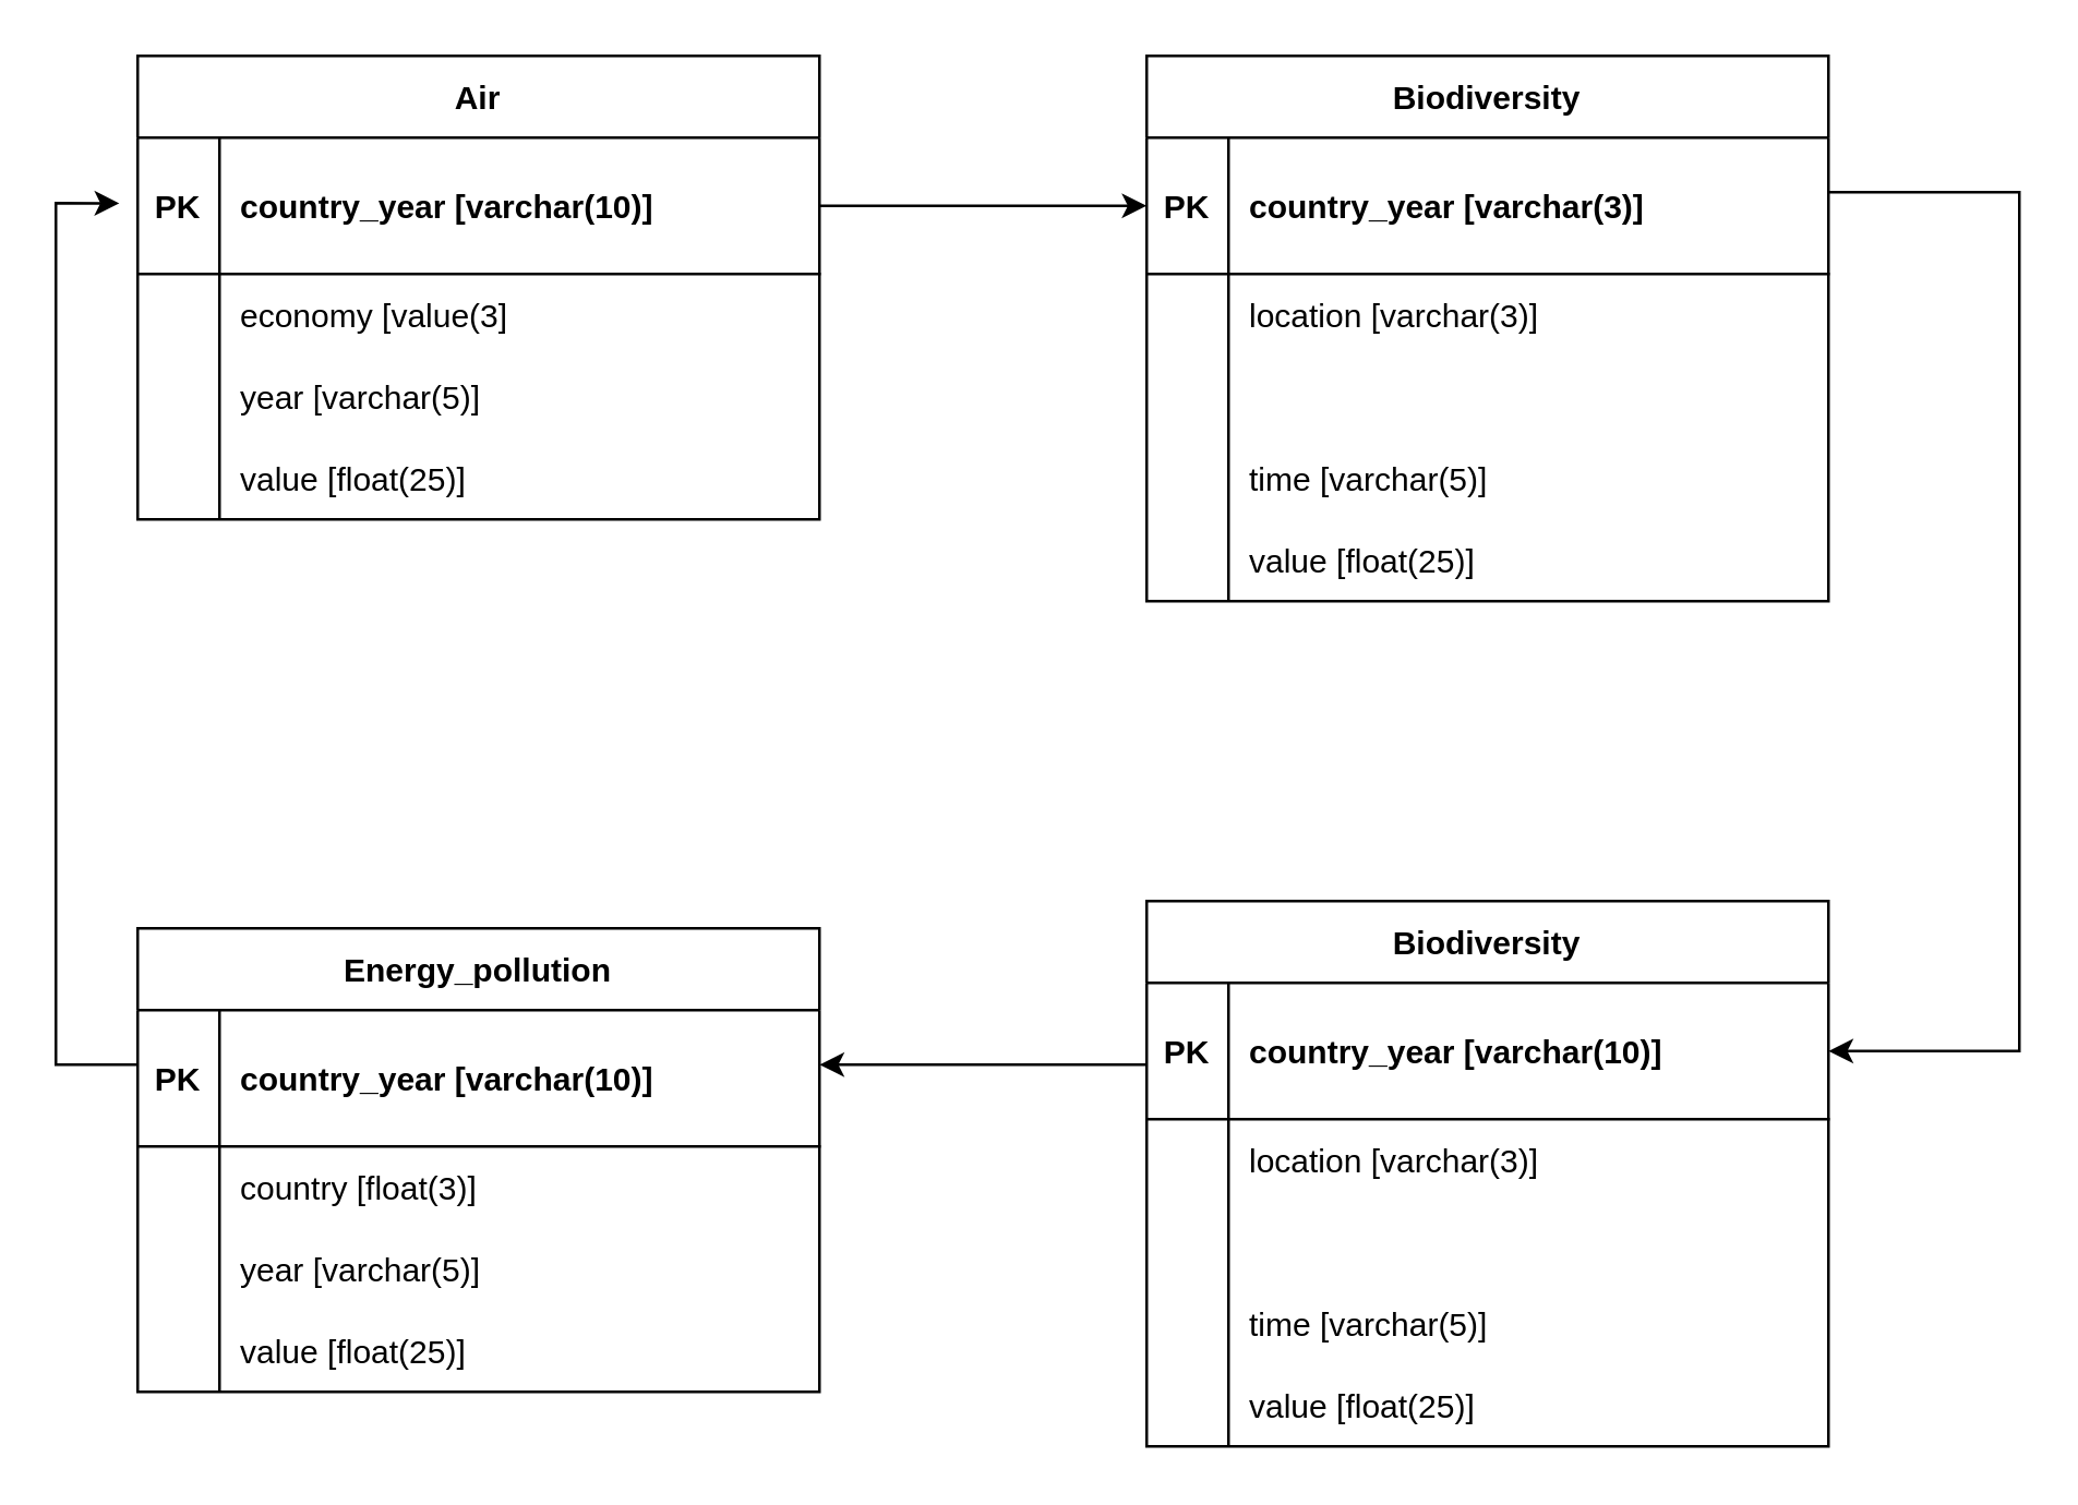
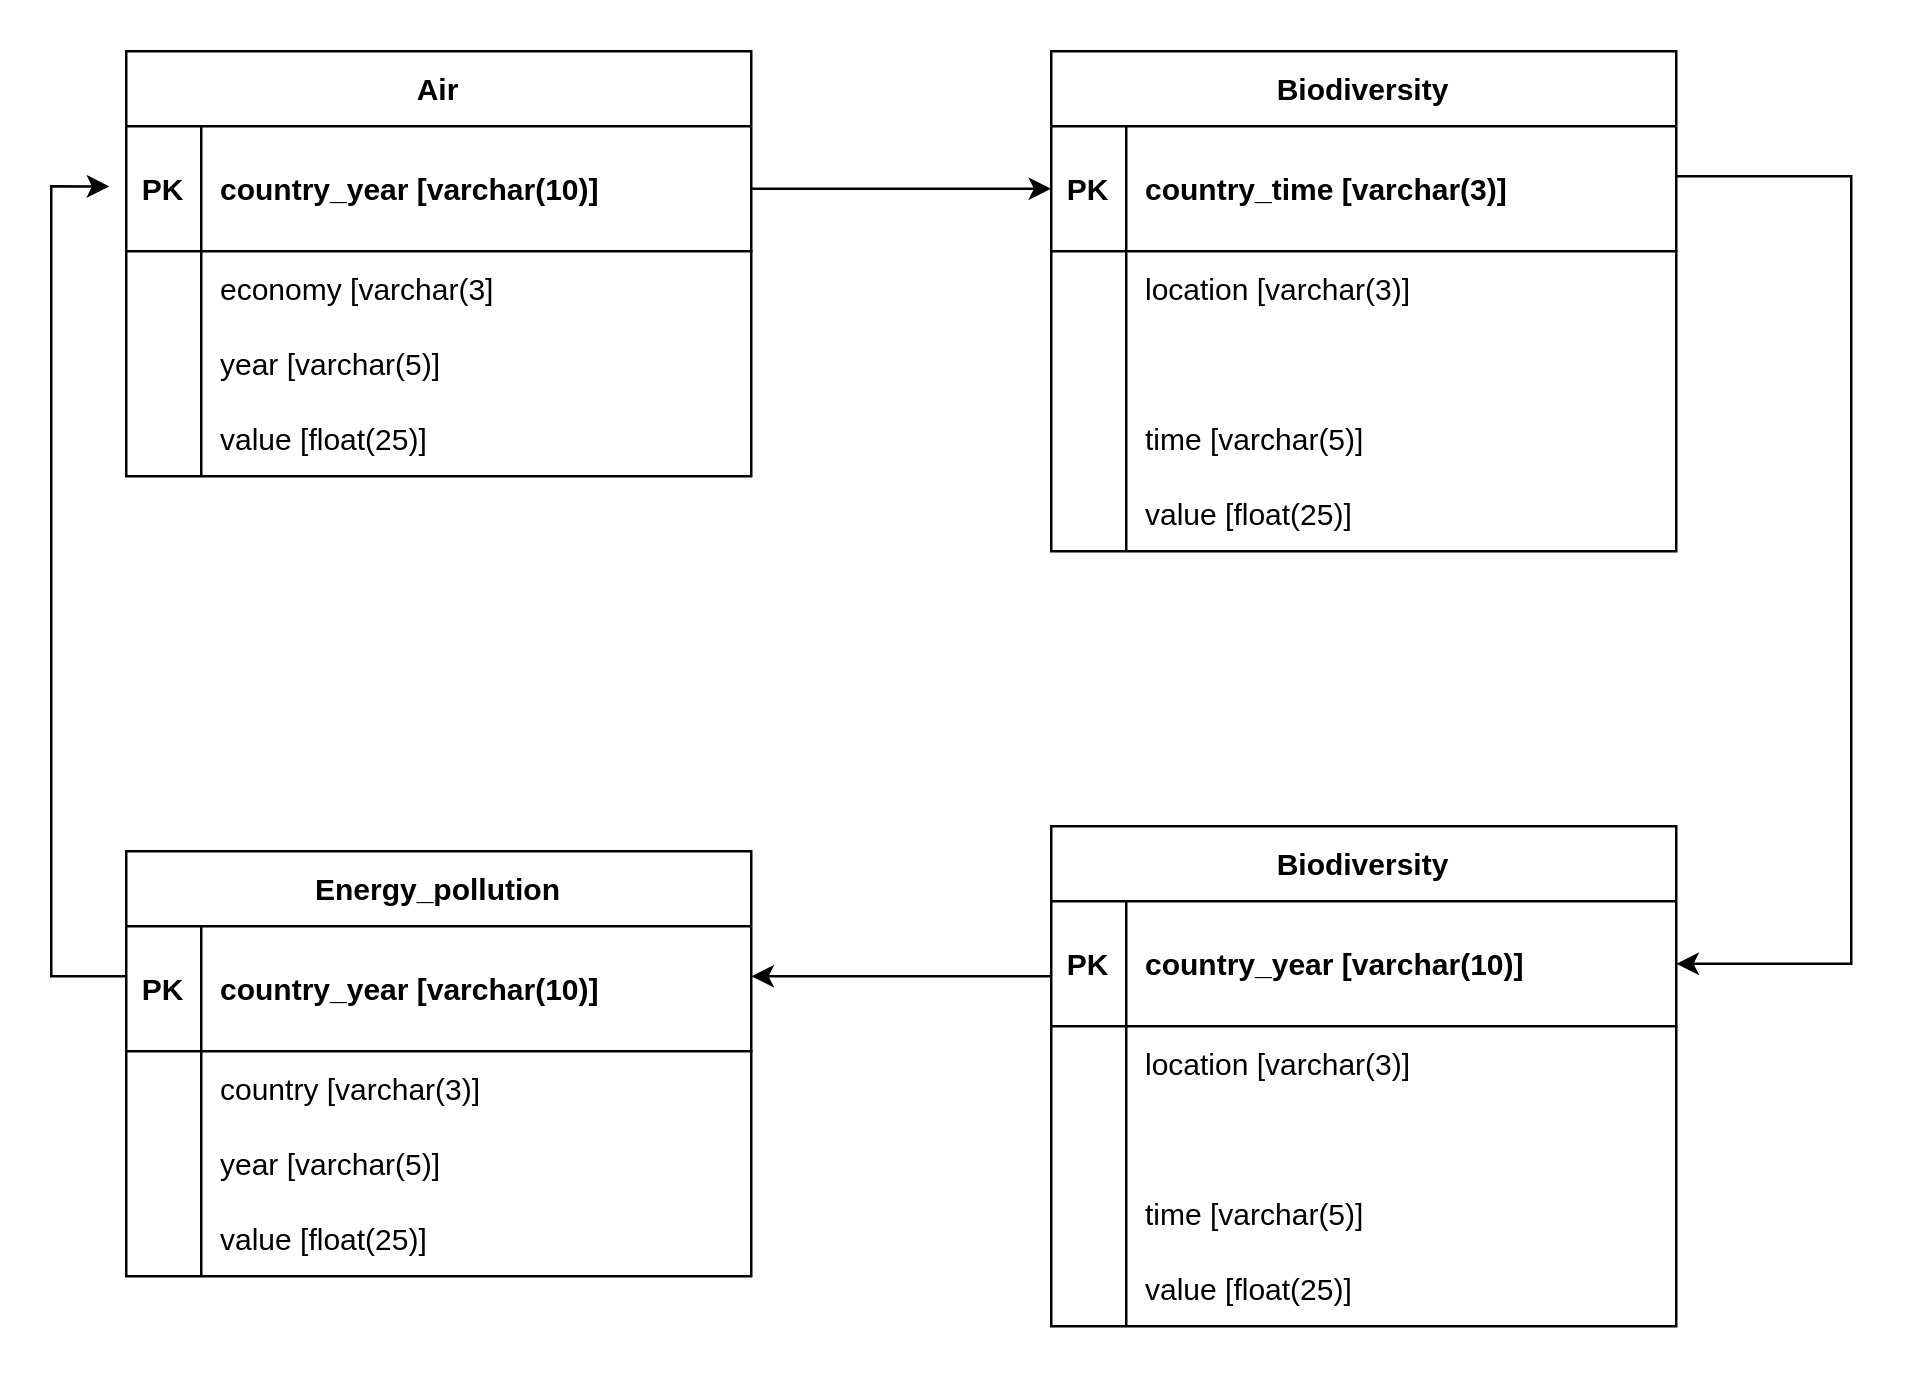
- <mxCell id="18" value="country_year [varchar(3)]" style="shape=partialRectangle;overflow=hidden;connectable=0;fillColor=none;top=0;left=0;bottom=0;right=0;align=left;spacingLeft=6;fontStyle=1;" vertex="1" parent="16"><mxGeometry x="30" width="220" height="50" as="geometry"><mxRectangle width="220" height="50" as="alternateBounds" /></mxGeometry></mxCell>
+ <mxCell id="18" value="country_time [varchar(3)]" style="shape=partialRectangle;overflow=hidden;connectable=0;fillColor=none;top=0;left=0;bottom=0;right=0;align=left;spacingLeft=6;fontStyle=1;" vertex="1" parent="16"><mxGeometry x="30" width="220" height="50" as="geometry"><mxRectangle width="220" height="50" as="alternateBounds" /></mxGeometry></mxCell>
- <mxCell id="8" value="economy [value(3]" style="shape=partialRectangle;overflow=hidden;connectable=0;fillColor=none;top=0;left=0;bottom=0;right=0;align=left;spacingLeft=6;" vertex="1" parent="6"><mxGeometry x="30" width="220" height="30" as="geometry"><mxRectangle width="220" height="30" as="alternateBounds" /></mxGeometry></mxCell>
+ <mxCell id="8" value="economy [varchar(3]" style="shape=partialRectangle;overflow=hidden;connectable=0;fillColor=none;top=0;left=0;bottom=0;right=0;align=left;spacingLeft=6;" vertex="1" parent="6"><mxGeometry x="30" width="220" height="30" as="geometry"><mxRectangle width="220" height="30" as="alternateBounds" /></mxGeometry></mxCell>
- <mxCell id="51" value="country [float(3)]" style="shape=partialRectangle;overflow=hidden;connectable=0;fillColor=none;top=0;left=0;bottom=0;right=0;align=left;spacingLeft=6;" vertex="1" parent="49"><mxGeometry x="30" width="220" height="30" as="geometry"><mxRectangle width="220" height="30" as="alternateBounds" /></mxGeometry></mxCell>
+ <mxCell id="51" value="country [varchar(3)]" style="shape=partialRectangle;overflow=hidden;connectable=0;fillColor=none;top=0;left=0;bottom=0;right=0;align=left;spacingLeft=6;" vertex="1" parent="49"><mxGeometry x="30" width="220" height="30" as="geometry"><mxRectangle width="220" height="30" as="alternateBounds" /></mxGeometry></mxCell>
